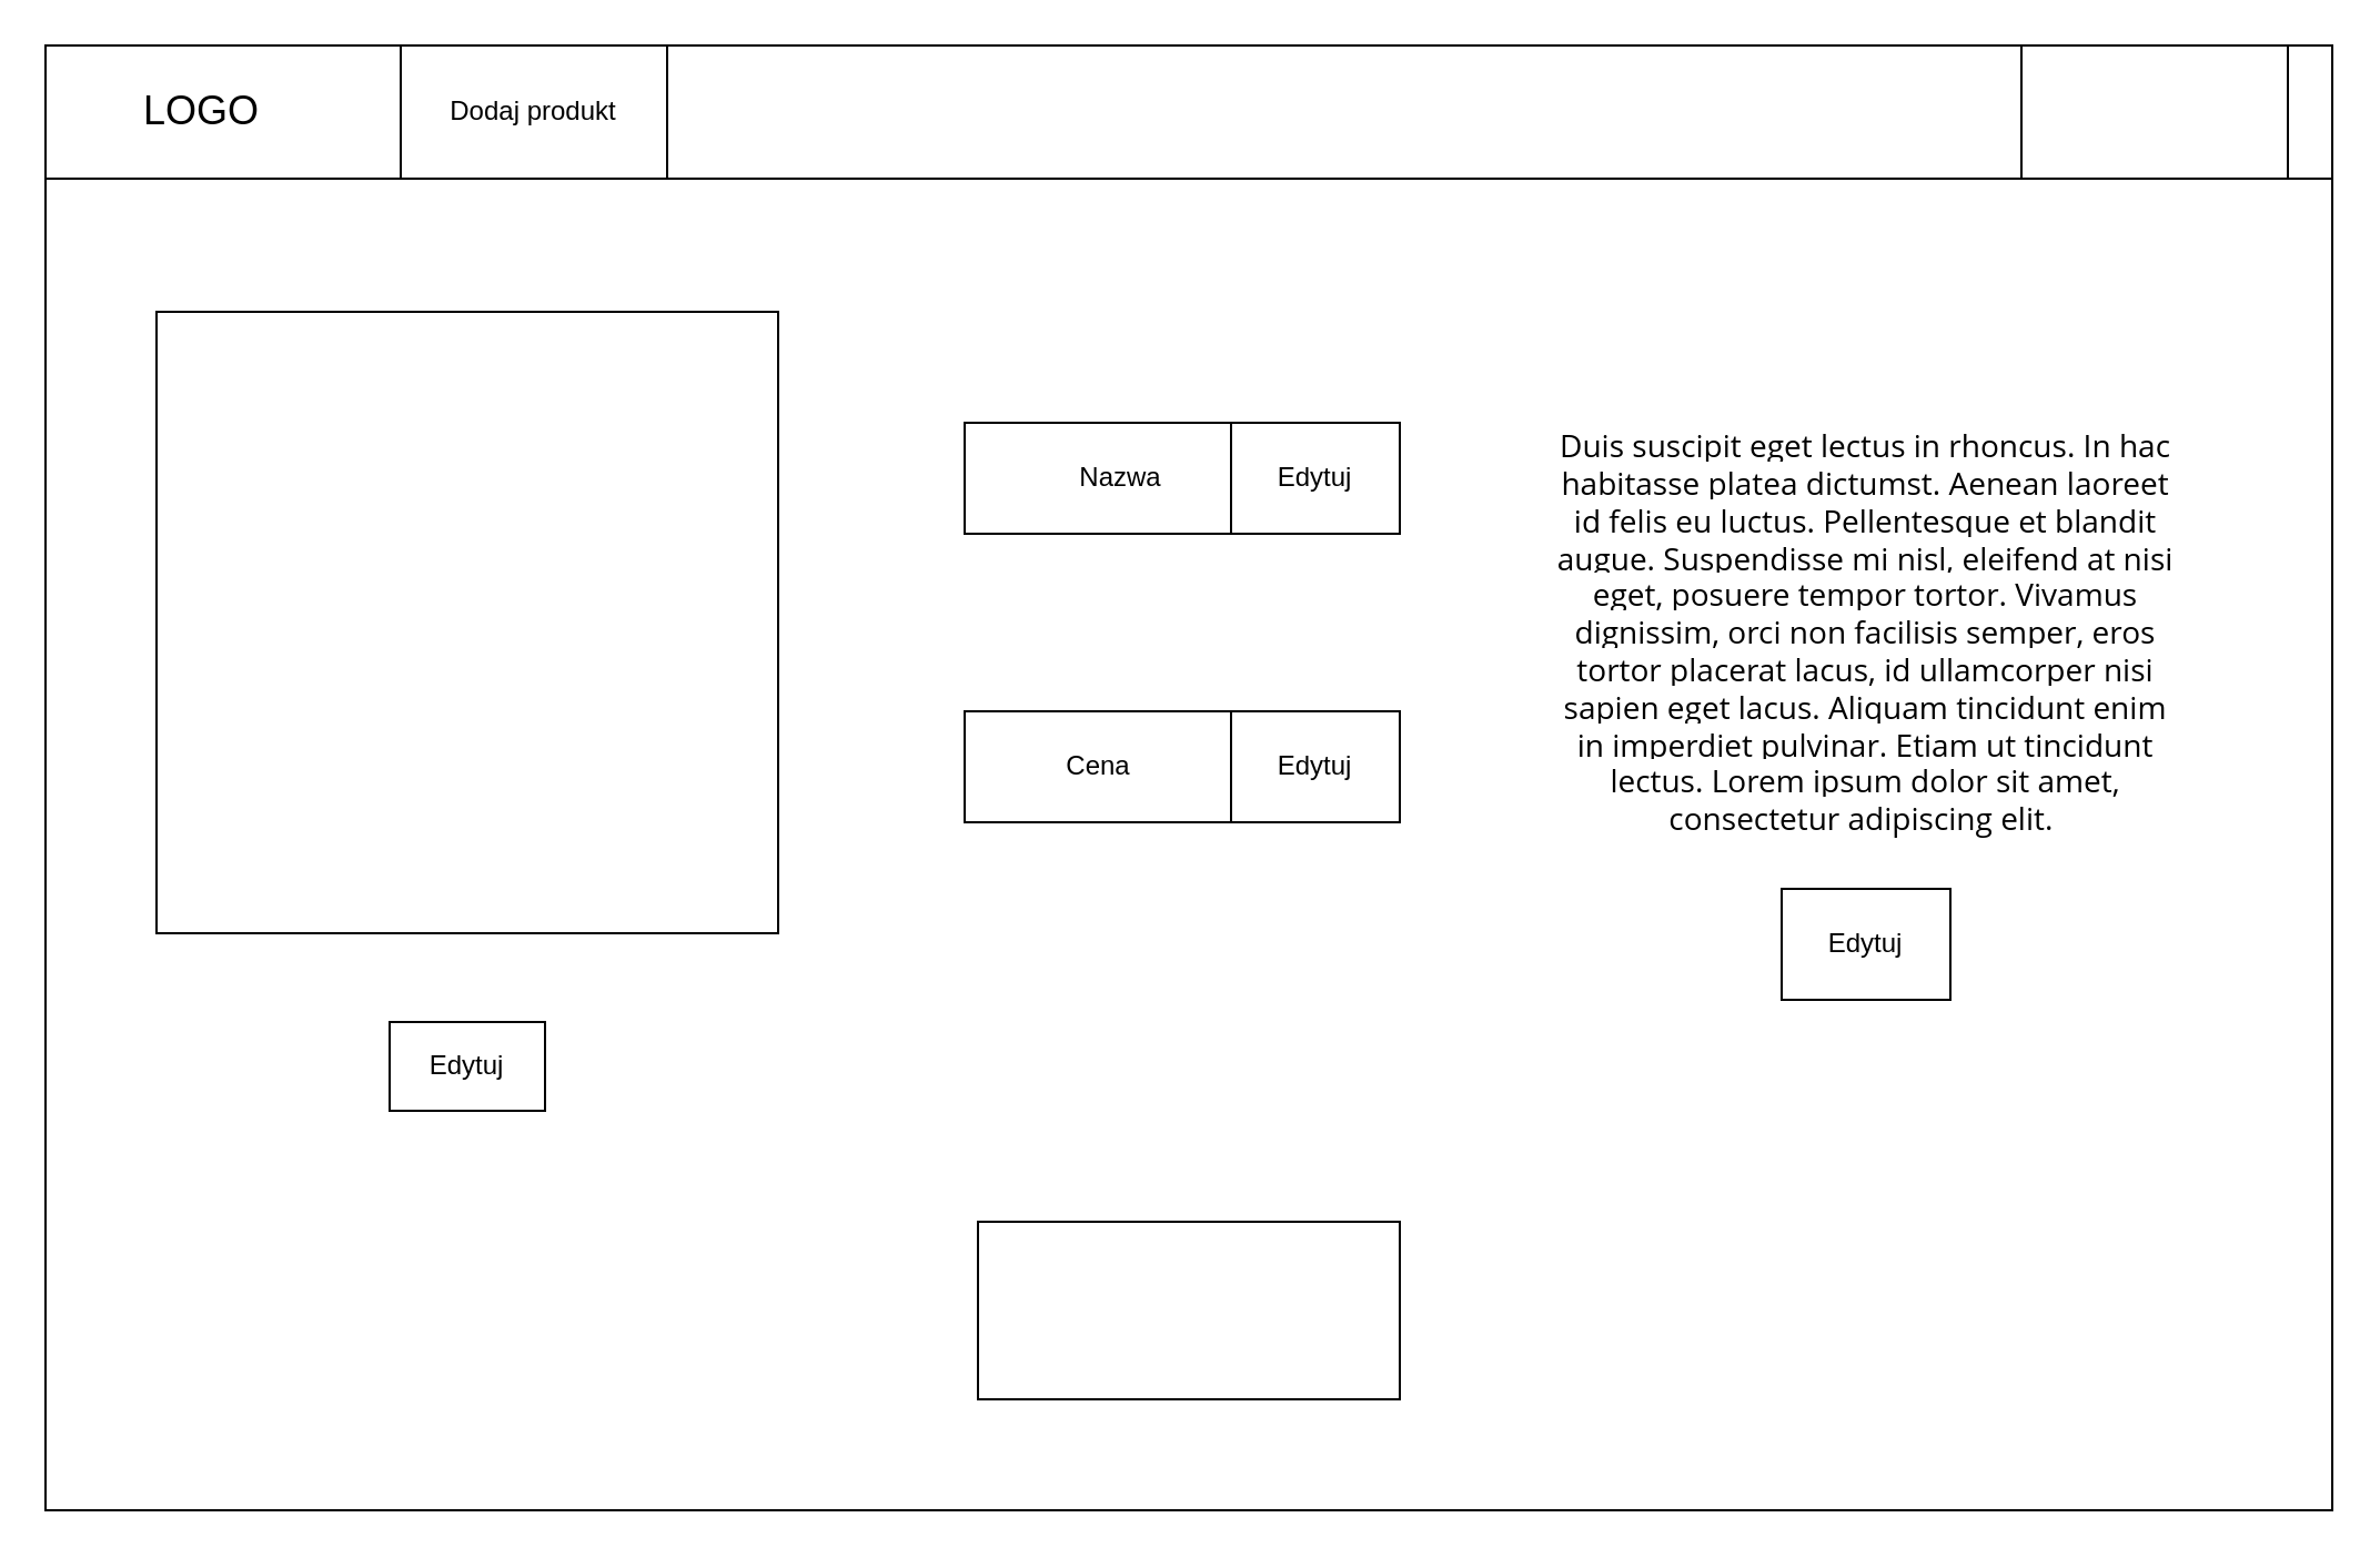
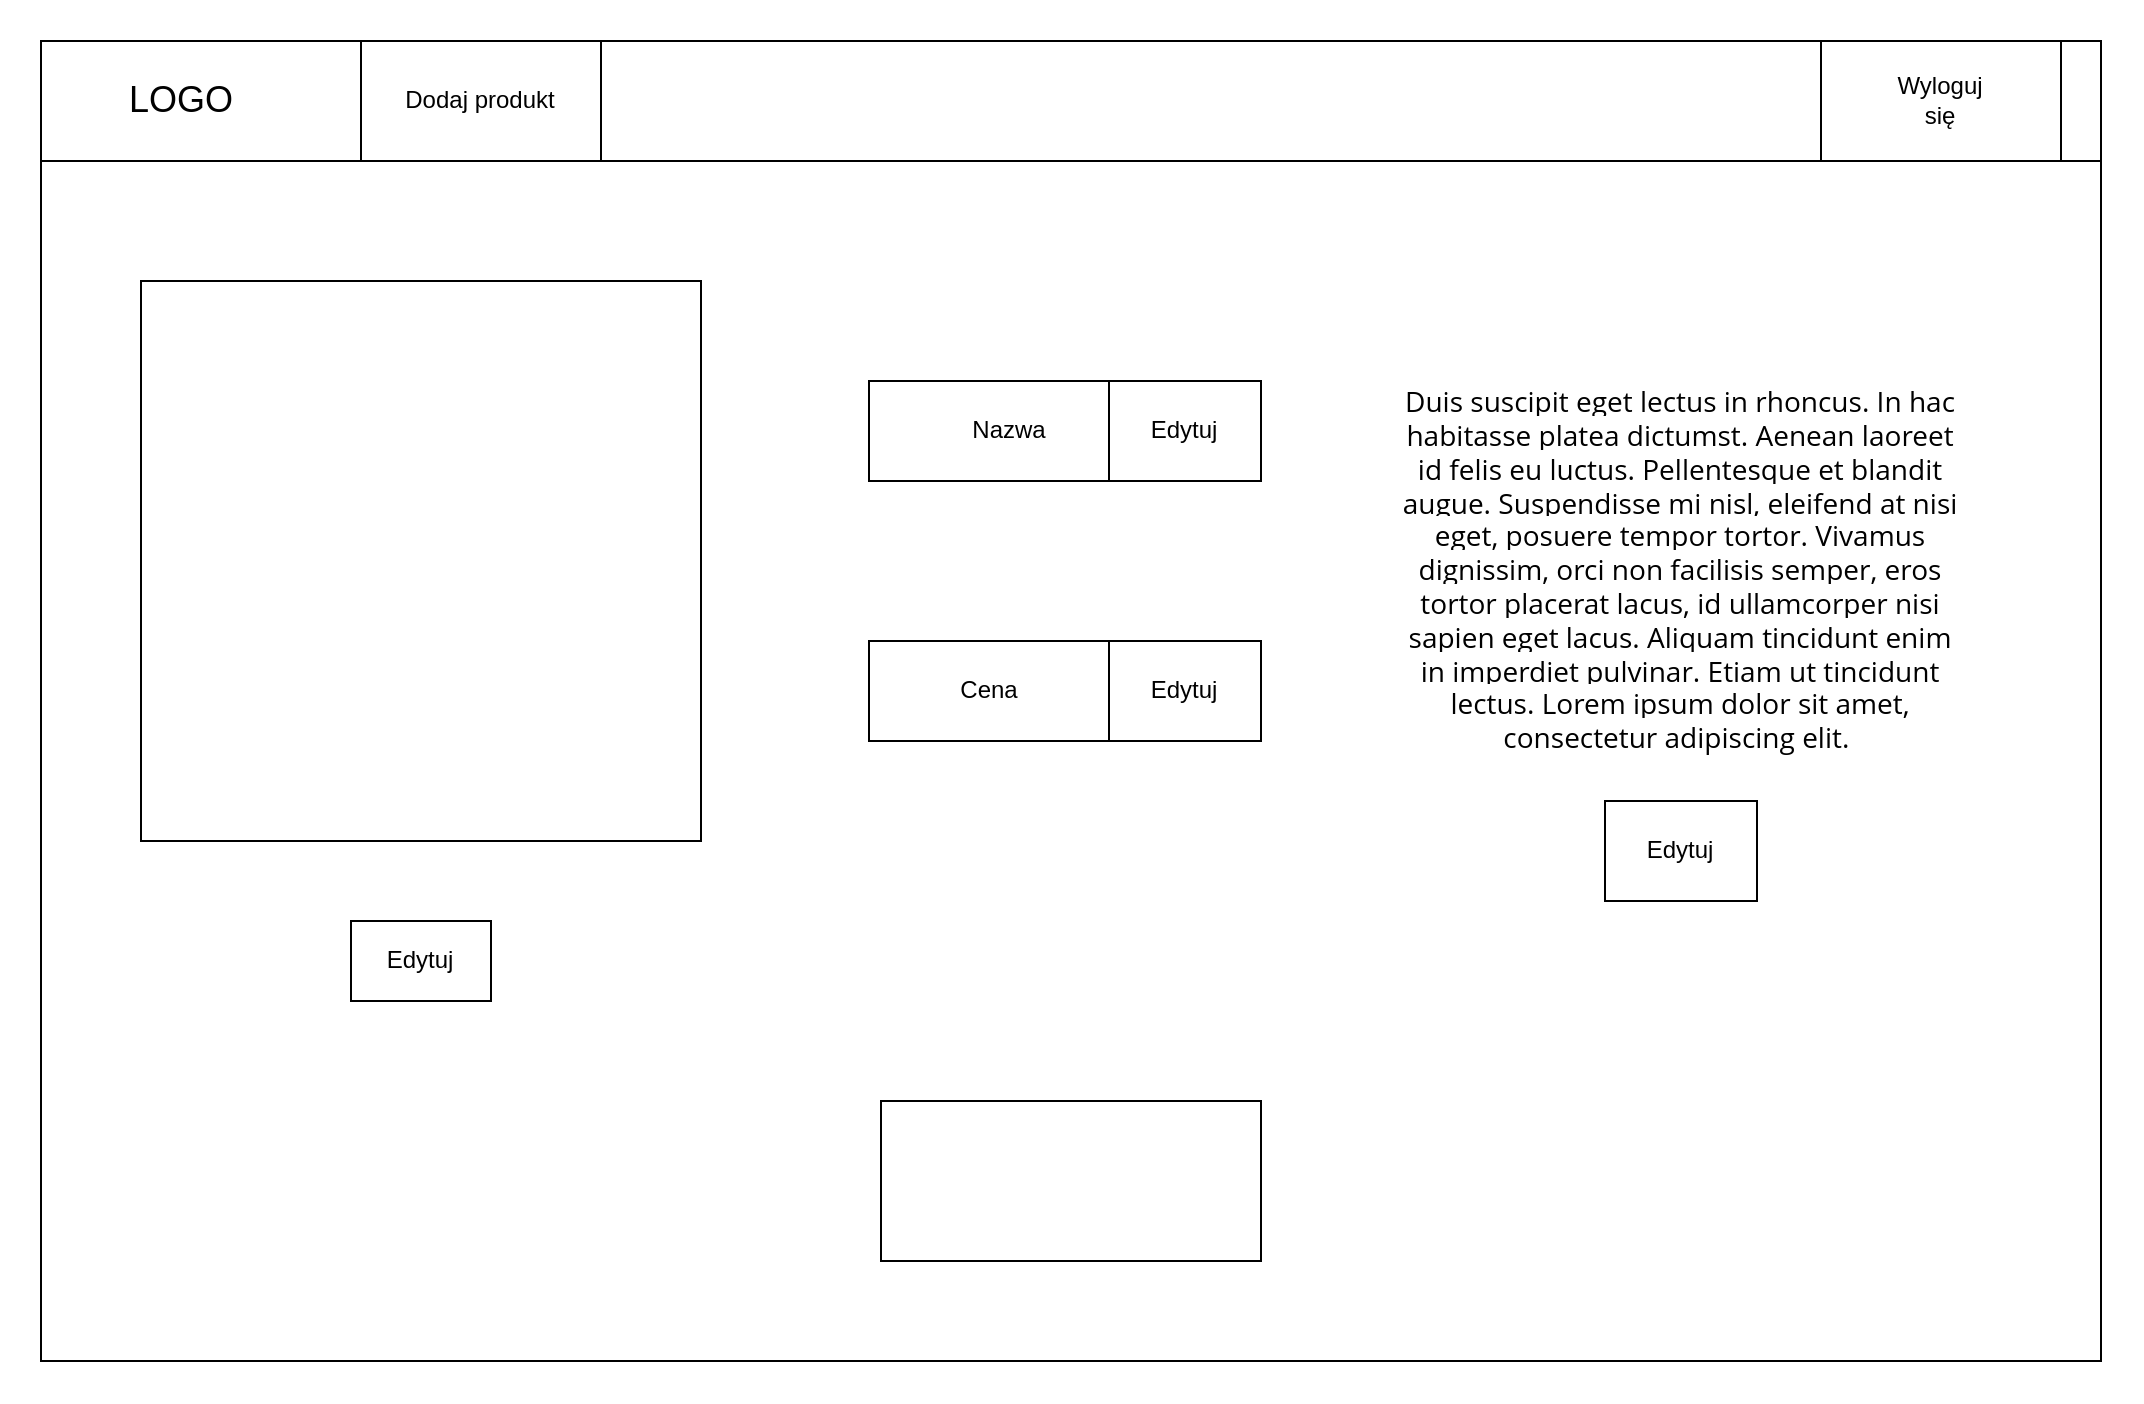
+ <mxCell id="5" value="Wyloguj się" style="text;html=1;align=center;verticalAlign=middle;whiteSpace=wrap;rounded=0;" vertex="1" parent="1"><mxGeometry x="940" y="35" width="60" height="30" as="geometry" /></mxCell>
